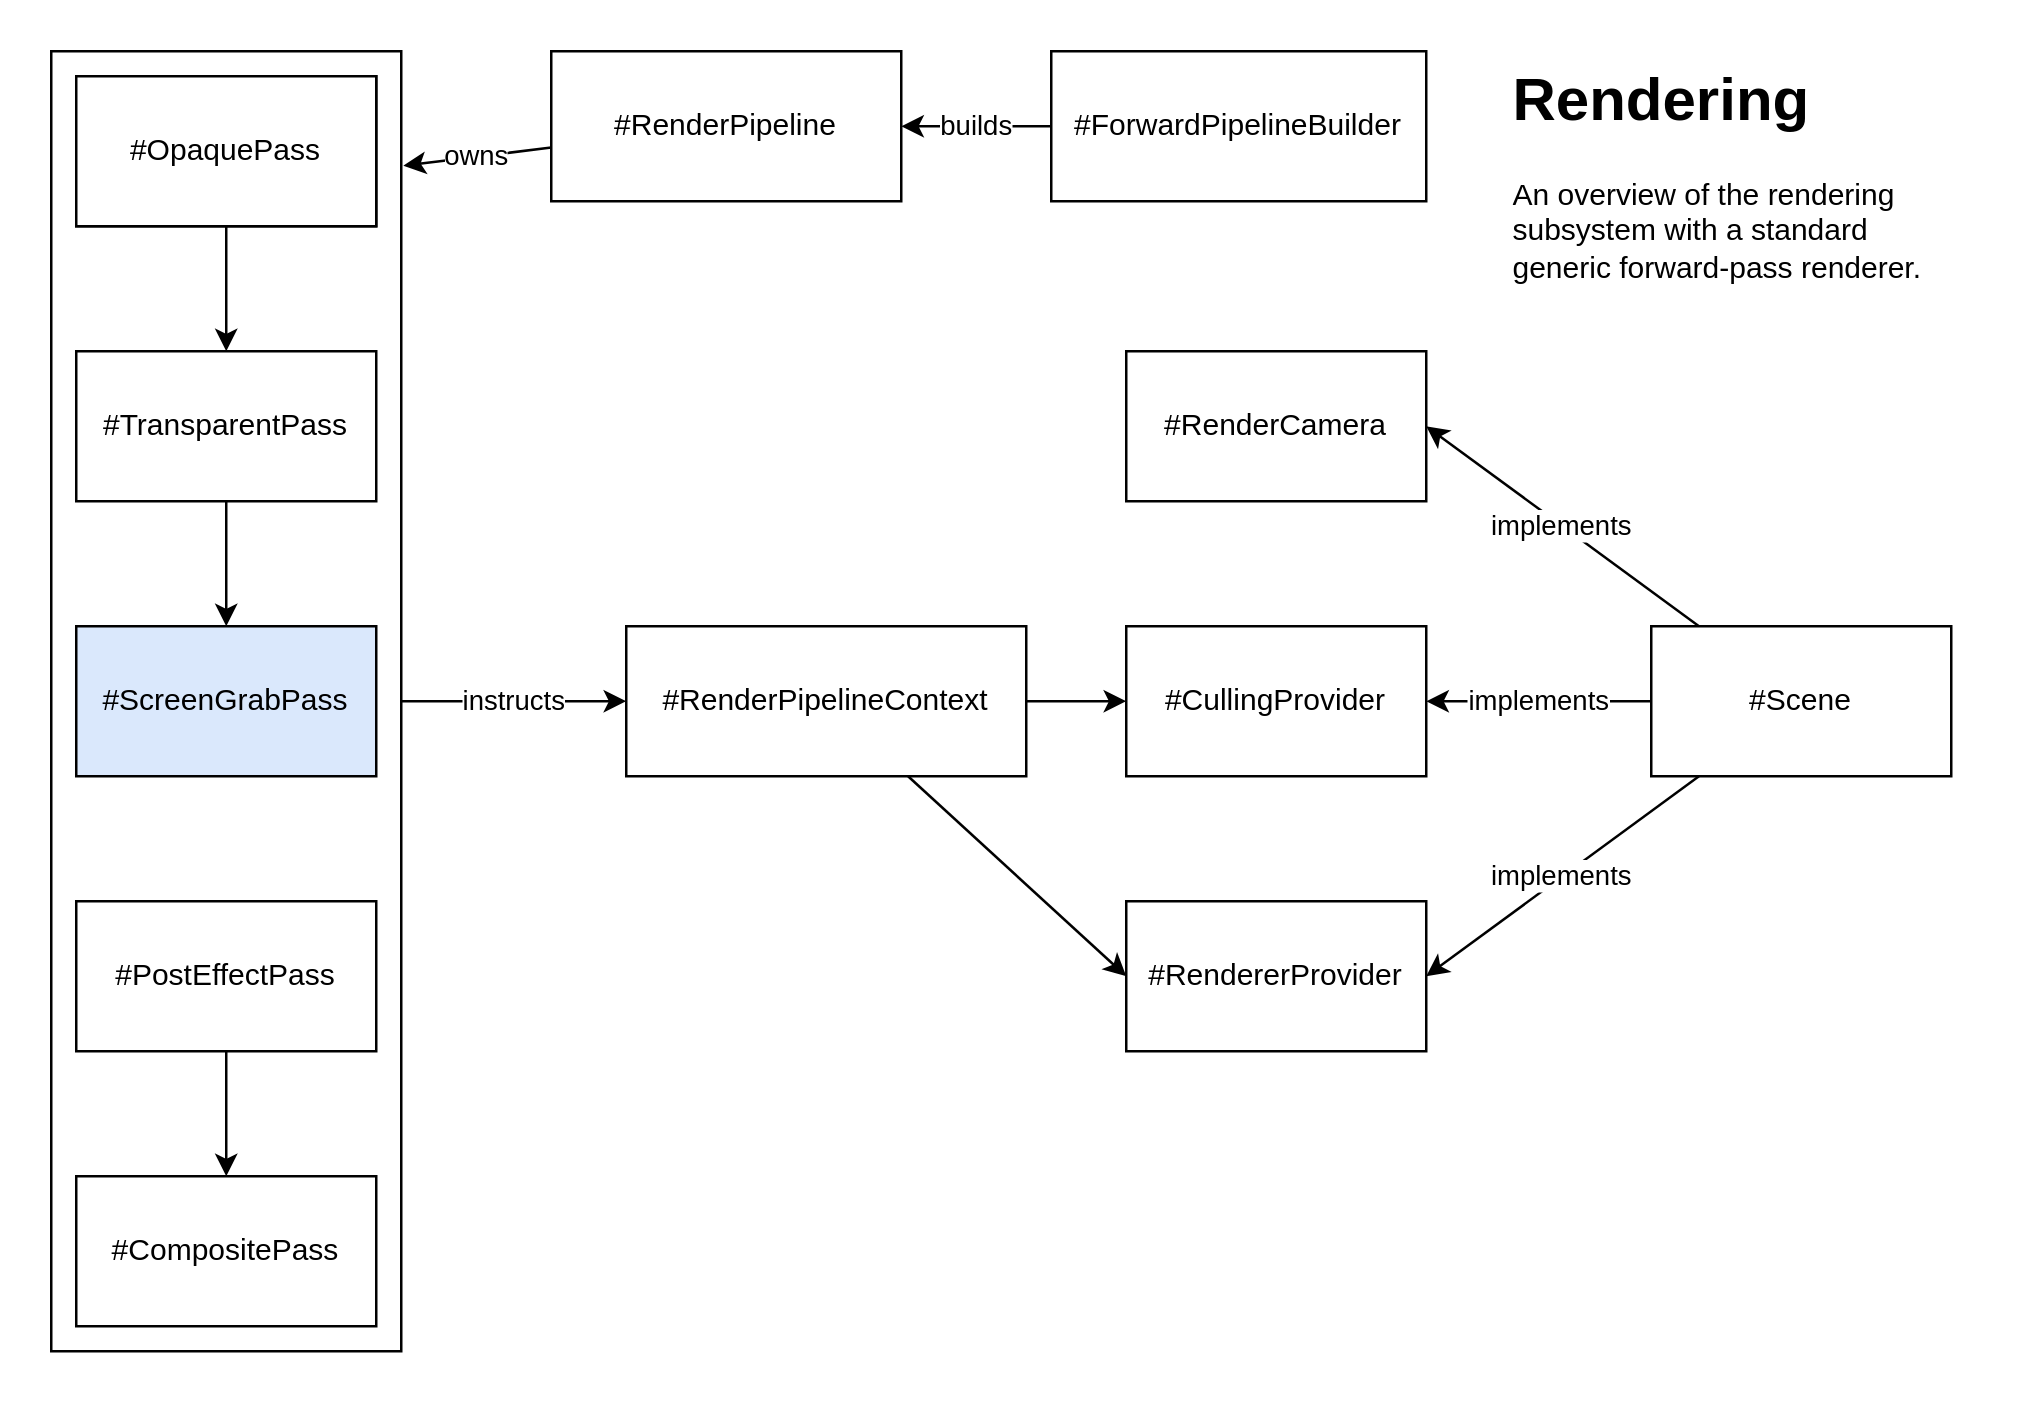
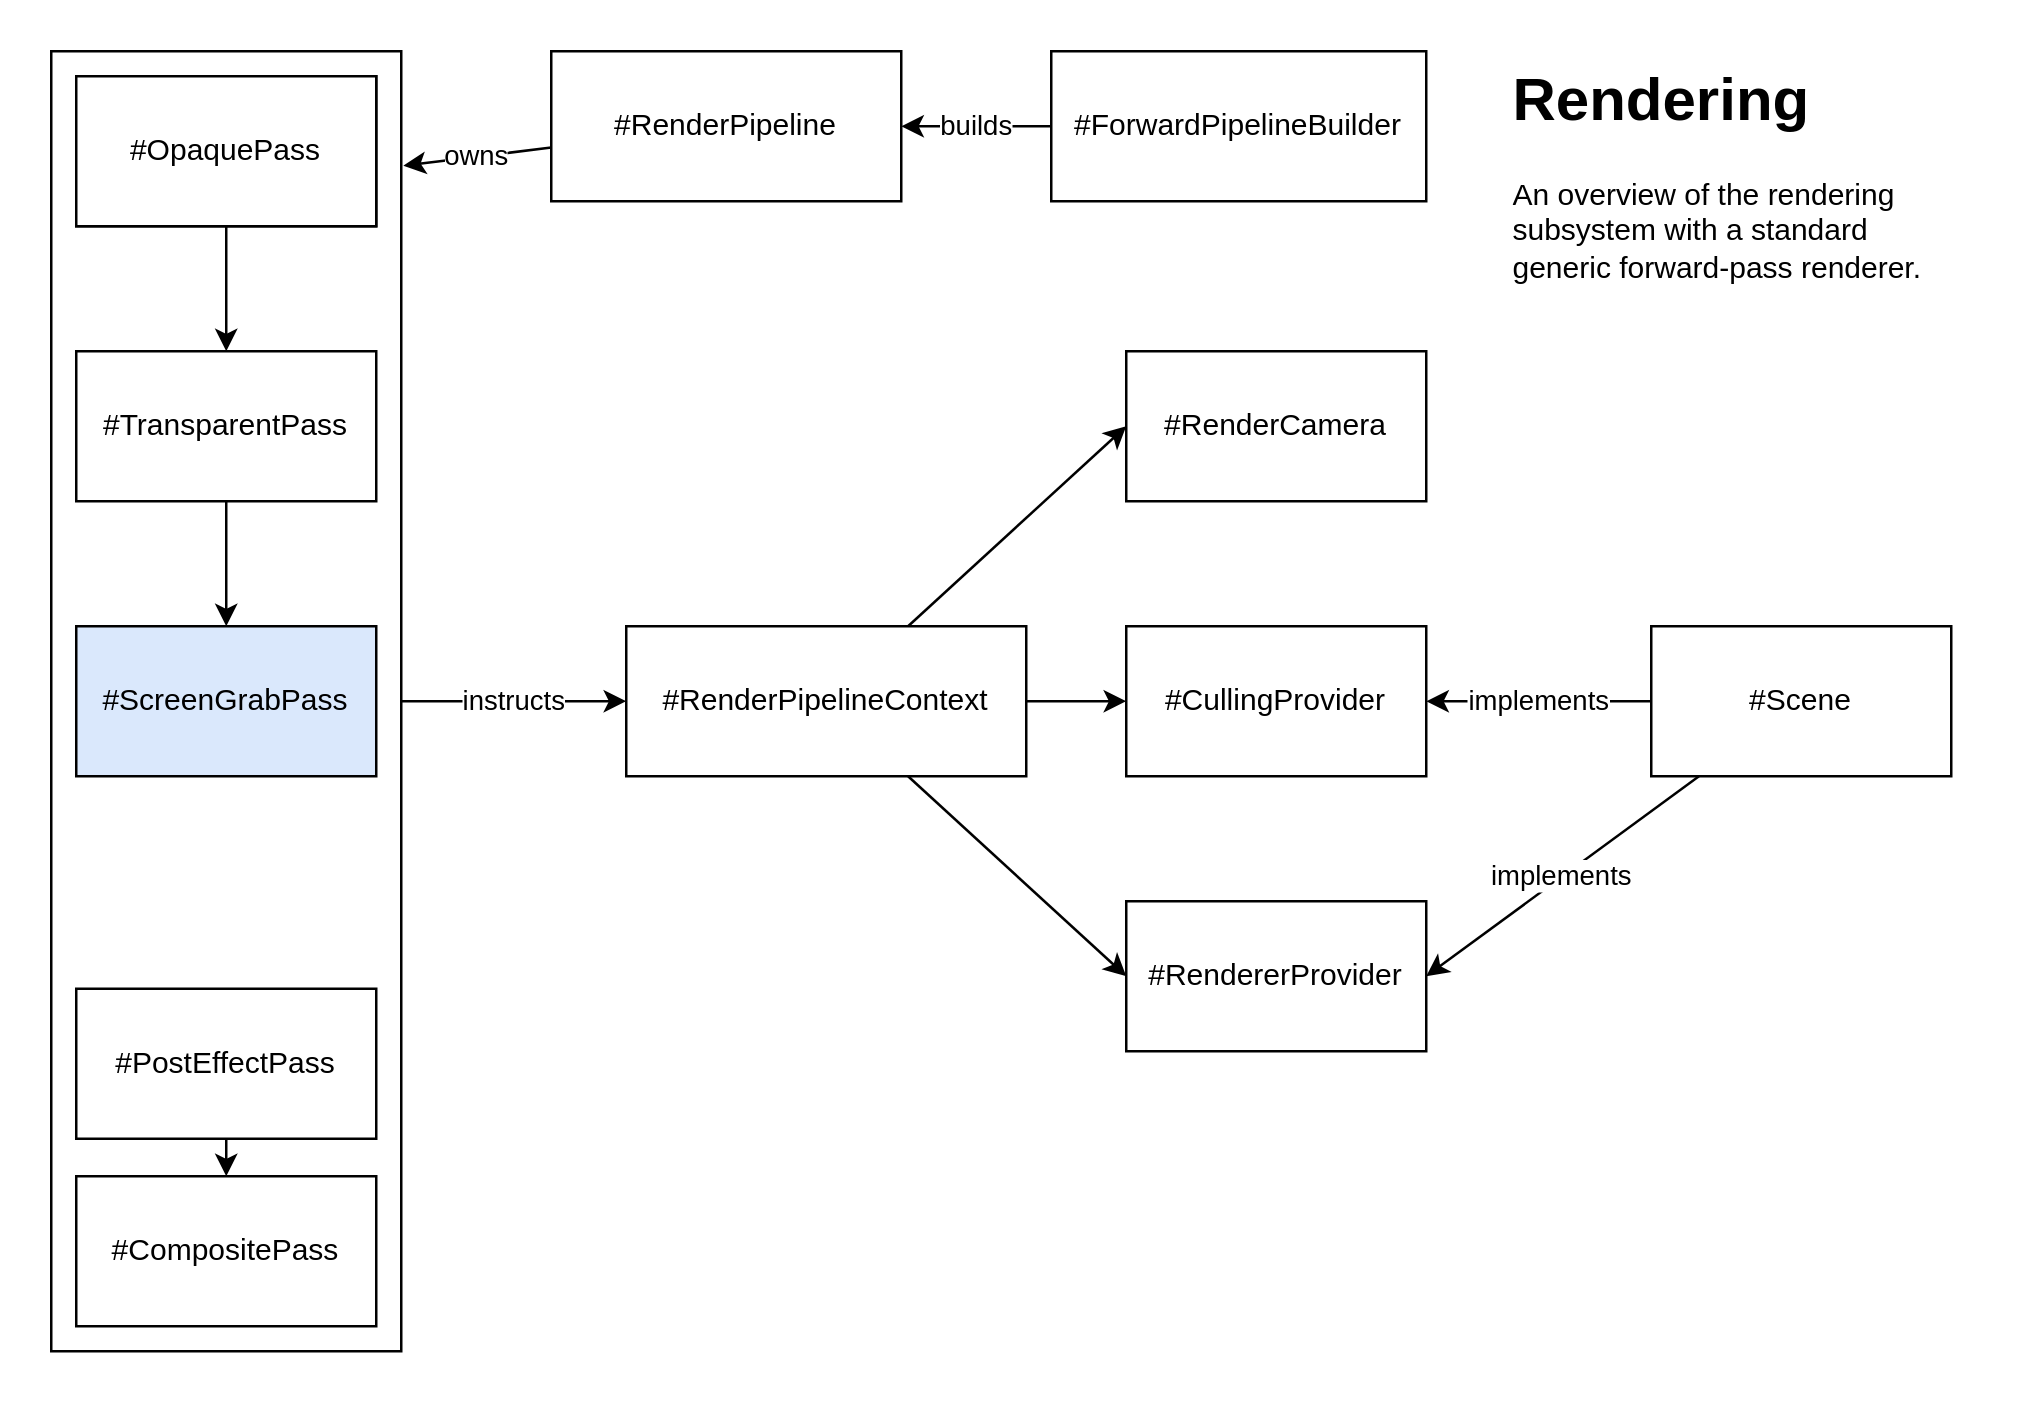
+ <mxCell id="23" style="edgeStyle=none;html=1;entryX=0;entryY=0.5;entryDx=0;entryDy=0;" edge="1" parent="1" source="24" target="28"><mxGeometry relative="1" as="geometry" /></mxCell>
- <mxCell id="19" value="implements" style="edgeStyle=none;html=1;entryX=1;entryY=0.5;entryDx=0;entryDy=0;" edge="1" parent="1" source="20" target="28"><mxGeometry relative="1" as="geometry" /></mxCell>
- <mxCell id="13" value="#PostEffectPass" style="rounded=0;whiteSpace=wrap;html=1;" parent="1" vertex="1"><mxGeometry x="30" y="360" width="120" height="60" as="geometry" /></mxCell>
+ <mxCell id="13" value="#PostEffectPass" style="rounded=0;whiteSpace=wrap;html=1;" parent="1" vertex="1"><mxGeometry x="30" y="395" width="120" height="60" as="geometry" /></mxCell>
